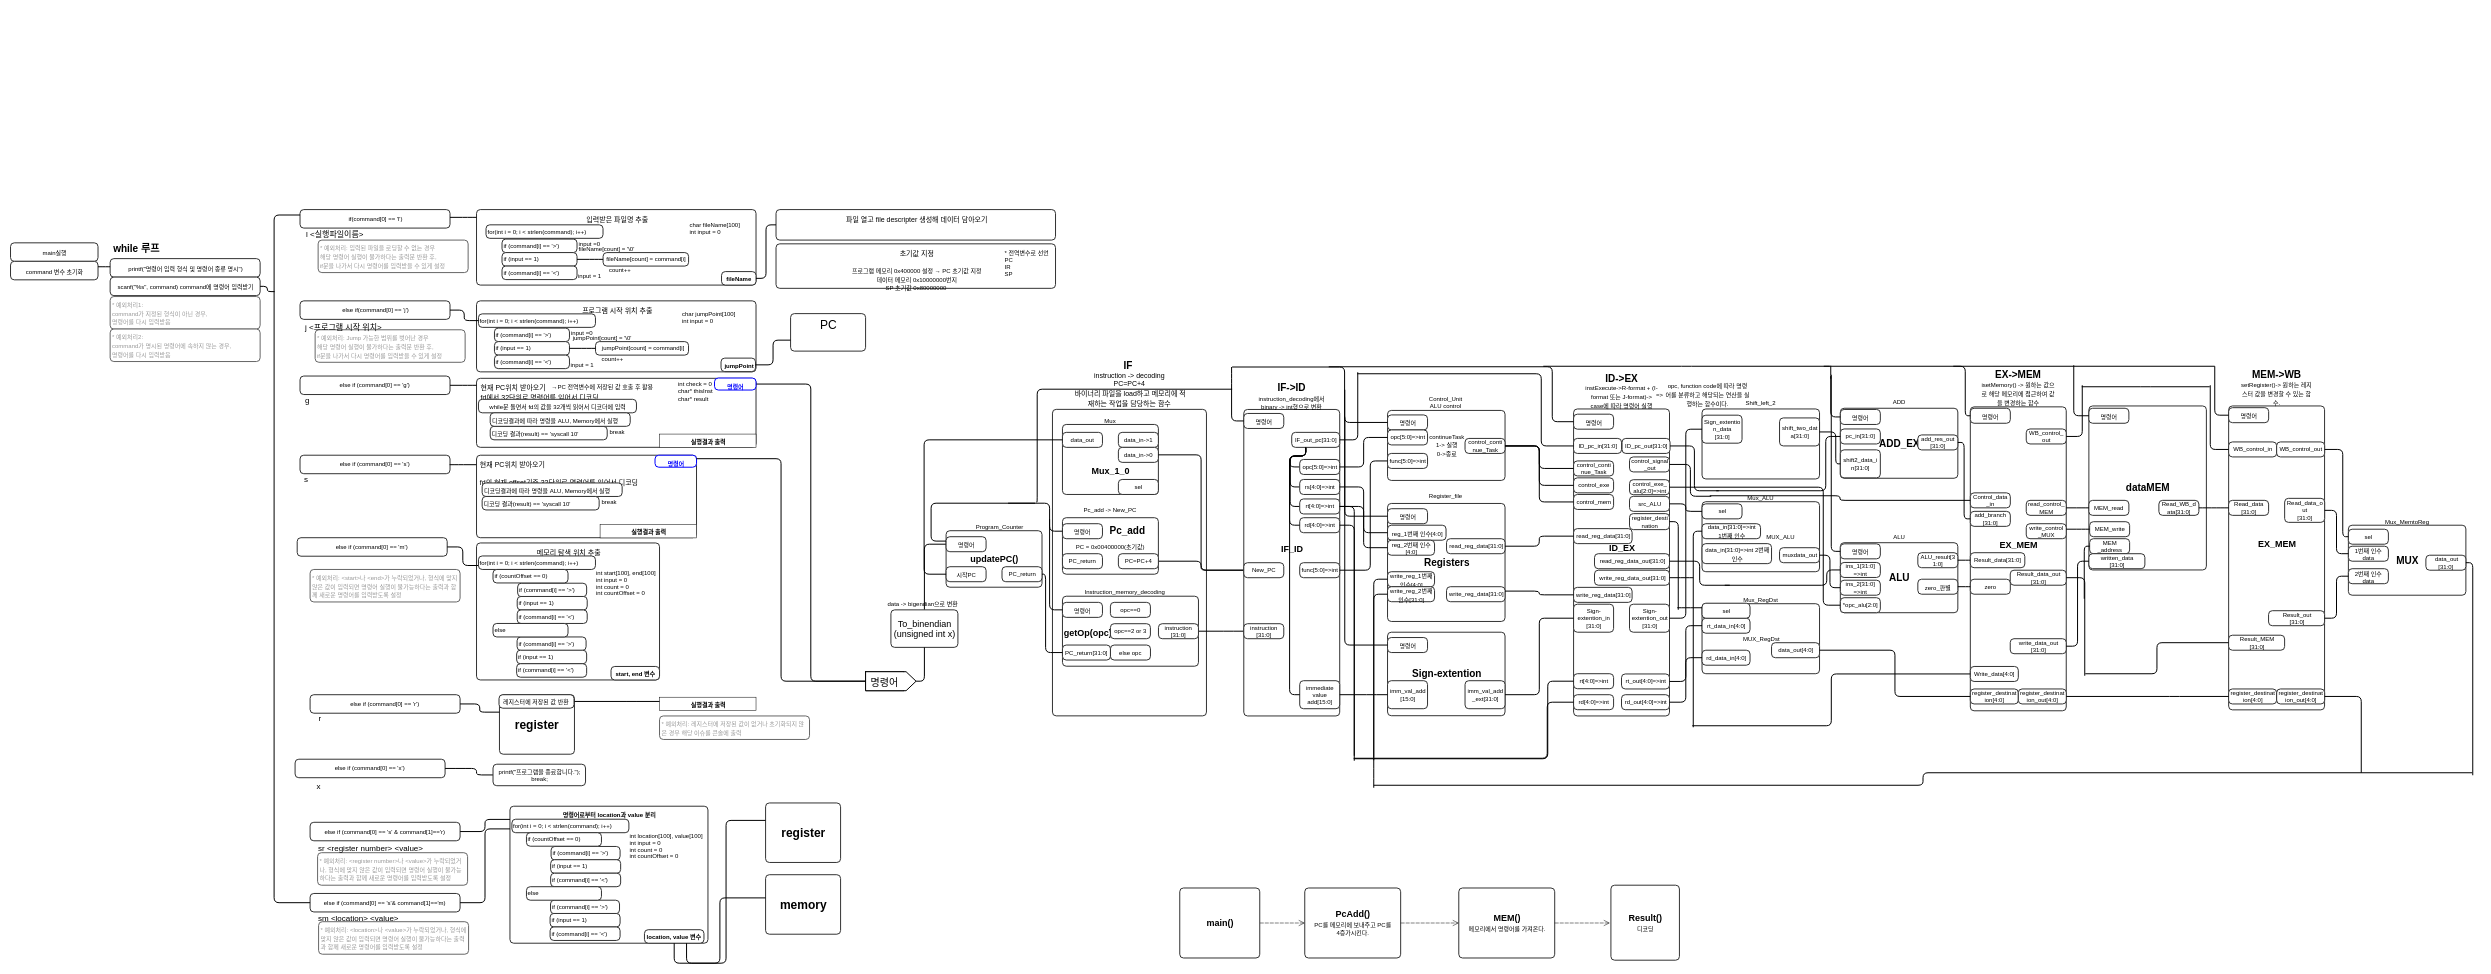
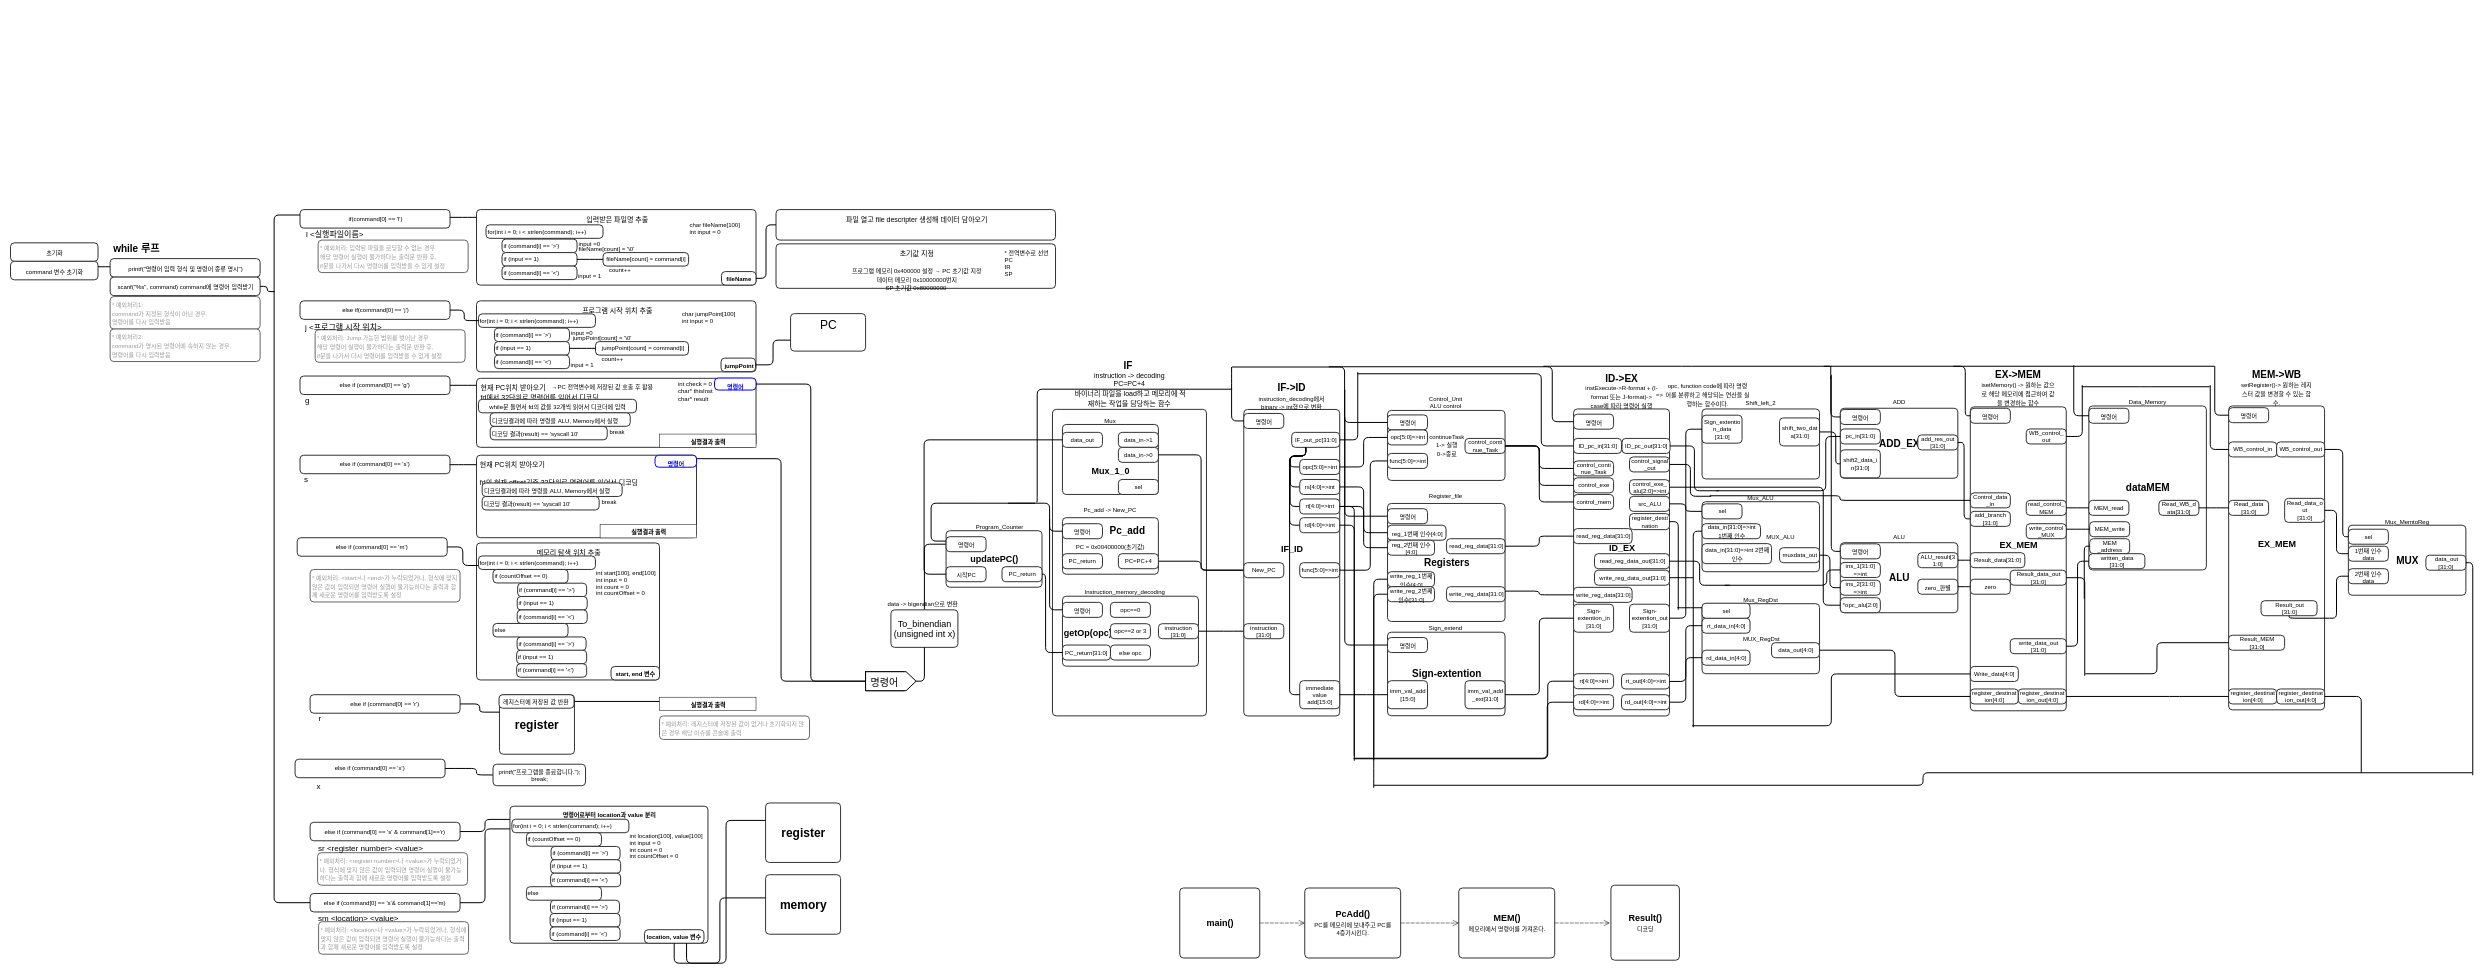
- <mxCell id="4" value="&lt;div style='width: 169.083px;height:auto;word-break: break-word;'&gt;&lt;div align=&quot;center&quot;&gt;&lt;span style=&quot;font-family:Arial;font-size:12px; line-height: 0;&quot;&gt;&lt;span style=&quot; line-height: normal;&quot;&gt;main실행&lt;/span&gt;&lt;/span&gt;&lt;/div&gt;&lt;/div&gt;" style="shape=rect;rounded=1;arcSize=15;absoluteArcSize=1;shadow=0;strokeWidth=2;fillColor=#FFFFFF;strokeColor=#333333;opacity=100.0;html=1;nl2Br=0;verticalAlign=middle;align=center;spacingLeft=1.458;spacingRight=0;whiteSpace=wrap;gliffyId=376;" parent="1" vertex="1"><mxGeometry x="20.537" y="485.157" width="175" height="37" as="geometry" /></mxCell>
+ <mxCell id="4" value="&lt;div style='width: 169.083px;height:auto;word-break: break-word;'&gt;&lt;div align=&quot;center&quot;&gt;&lt;span style=&quot;font-family:Arial;font-size:12px; line-height: 0;&quot;&gt;&lt;span style=&quot; line-height: normal;&quot;&gt;초기화&lt;/span&gt;&lt;/span&gt;&lt;/div&gt;&lt;/div&gt;" style="shape=rect;rounded=1;arcSize=15;absoluteArcSize=1;shadow=0;strokeWidth=2;fillColor=#FFFFFF;strokeColor=#333333;opacity=100.0;html=1;nl2Br=0;verticalAlign=middle;align=center;spacingLeft=1.458;spacingRight=0;whiteSpace=wrap;gliffyId=376;" parent="1" vertex="1"><mxGeometry x="20.537" y="485.157" width="175" height="37" as="geometry" /></mxCell>
+ <mxCell id="238" value="&lt;div style='width: 149.0px;height:auto;word-break: break-word;'&gt;&lt;div align=&quot;center&quot;&gt;&lt;span style=&quot;font-family:Arial;font-size:12px; line-height: 0;&quot;&gt;&lt;span style=&quot; line-height: normal;&quot;&gt;Data_Memory&lt;/span&gt;&lt;/span&gt;&lt;/div&gt;&lt;/div&gt;" style="text;html=1;nl2Br=0;html=1;nl2Br=0;verticalAlign=middle;align=center;spacingLeft=0.0;spacingRight=0;whiteSpace=wrap;gliffyId=882;" parent="1" vertex="1"><mxGeometry x="4218.751" y="797.409" width="152" height="14" as="geometry" /></mxCell>
- <mxCell id="202" value="&lt;div style='width: 104.927px;height:auto;word-break: break-word;'&gt;&lt;div align=&quot;center&quot;&gt;&lt;span style=&quot;font-family:Arial;text-decoration:none;font-size:12px; line-height: 0;&quot;&gt;&lt;span style=&quot;text-decoration:none; line-height: normal;&quot;&gt;Result_out&lt;/span&gt;&lt;/span&gt;&lt;/div&gt;&lt;div align=&quot;center&quot;&gt;&lt;span style=&quot;font-family:Arial;text-decoration:none;font-size:12px; line-height: 0;&quot;&gt;&lt;span style=&quot;text-decoration:none; line-height: normal;&quot;&gt;[31:0]&lt;/span&gt;&lt;/span&gt;&lt;/div&gt;&lt;/div&gt;" style="shape=rect;rounded=1;arcSize=15;absoluteArcSize=1;shadow=0;strokeWidth=2;fillColor=#FFFFFF;strokeColor=#333333;opacity=100.0;html=1;nl2Br=0;verticalAlign=middle;align=center;spacingLeft=2.036;spacingRight=0;whiteSpace=wrap;gliffyId=1256;" parent="1" vertex="1"><mxGeometry x="4536.652" y="1220.911" width="112" height="30" as="geometry" /></mxCell>
+ <mxCell id="202" value="&lt;div style='width: 104.927px;height:auto;word-break: break-word;'&gt;&lt;div align=&quot;center&quot;&gt;&lt;span style=&quot;font-family:Arial;text-decoration:none;font-size:12px; line-height: 0;&quot;&gt;&lt;span style=&quot;text-decoration:none; line-height: normal;&quot;&gt;Result_out&lt;/span&gt;&lt;/span&gt;&lt;/div&gt;&lt;div align=&quot;center&quot;&gt;&lt;span style=&quot;font-family:Arial;text-decoration:none;font-size:12px; line-height: 0;&quot;&gt;&lt;span style=&quot;text-decoration:none; line-height: normal;&quot;&gt;[31:0]&lt;/span&gt;&lt;/span&gt;&lt;/div&gt;&lt;/div&gt;" style="shape=rect;rounded=1;arcSize=15;absoluteArcSize=1;shadow=0;strokeWidth=2;fillColor=#FFFFFF;strokeColor=#333333;opacity=100.0;html=1;nl2Br=0;verticalAlign=middle;align=center;spacingLeft=2.036;spacingRight=0;whiteSpace=wrap;gliffyId=1256;" parent="1" vertex="1"><mxGeometry x="4521.652" y="1200.911" width="112" height="30" as="geometry" /></mxCell>
+ <mxCell id="244" value="&lt;div style='width: 149.0px;height:auto;word-break: break-word;'&gt;&lt;div align=&quot;center&quot;&gt;&lt;span style=&quot;font-family:Arial;font-size:12px; line-height: 0;&quot;&gt;&lt;span style=&quot; line-height: normal;&quot;&gt;Sign_extend&lt;/span&gt;&lt;/span&gt;&lt;/div&gt;&lt;/div&gt;" style="text;html=1;nl2Br=0;html=1;nl2Br=0;verticalAlign=middle;align=center;spacingLeft=0.0;spacingRight=0;whiteSpace=wrap;gliffyId=900;" parent="1" vertex="1"><mxGeometry x="2814.585" y="1248.909" width="152" height="14" as="geometry" /></mxCell>
